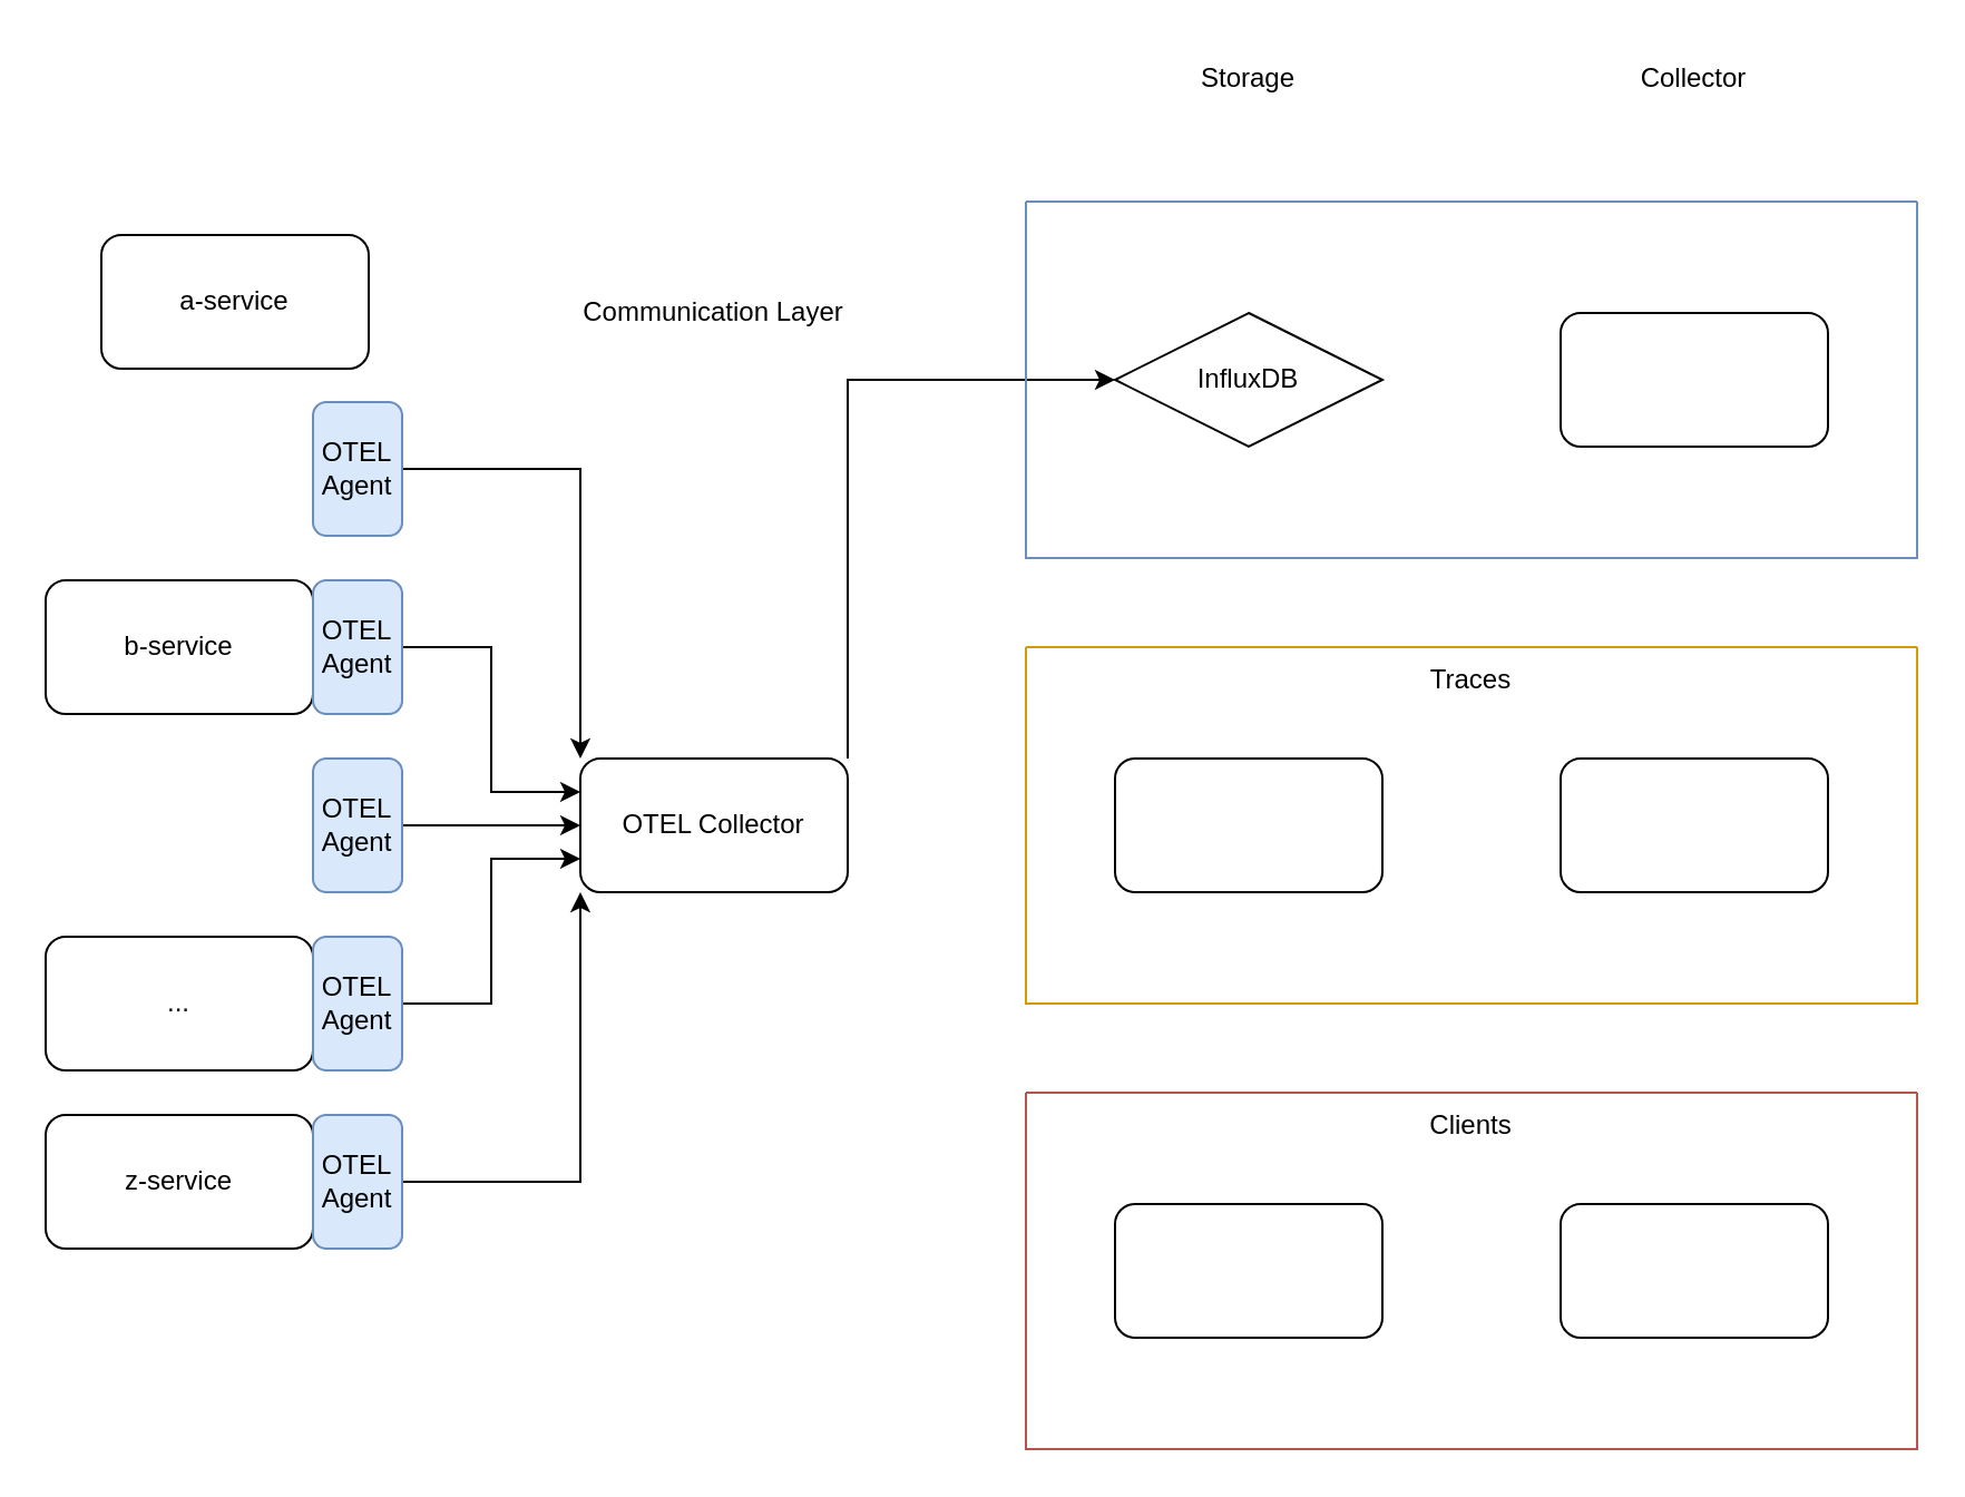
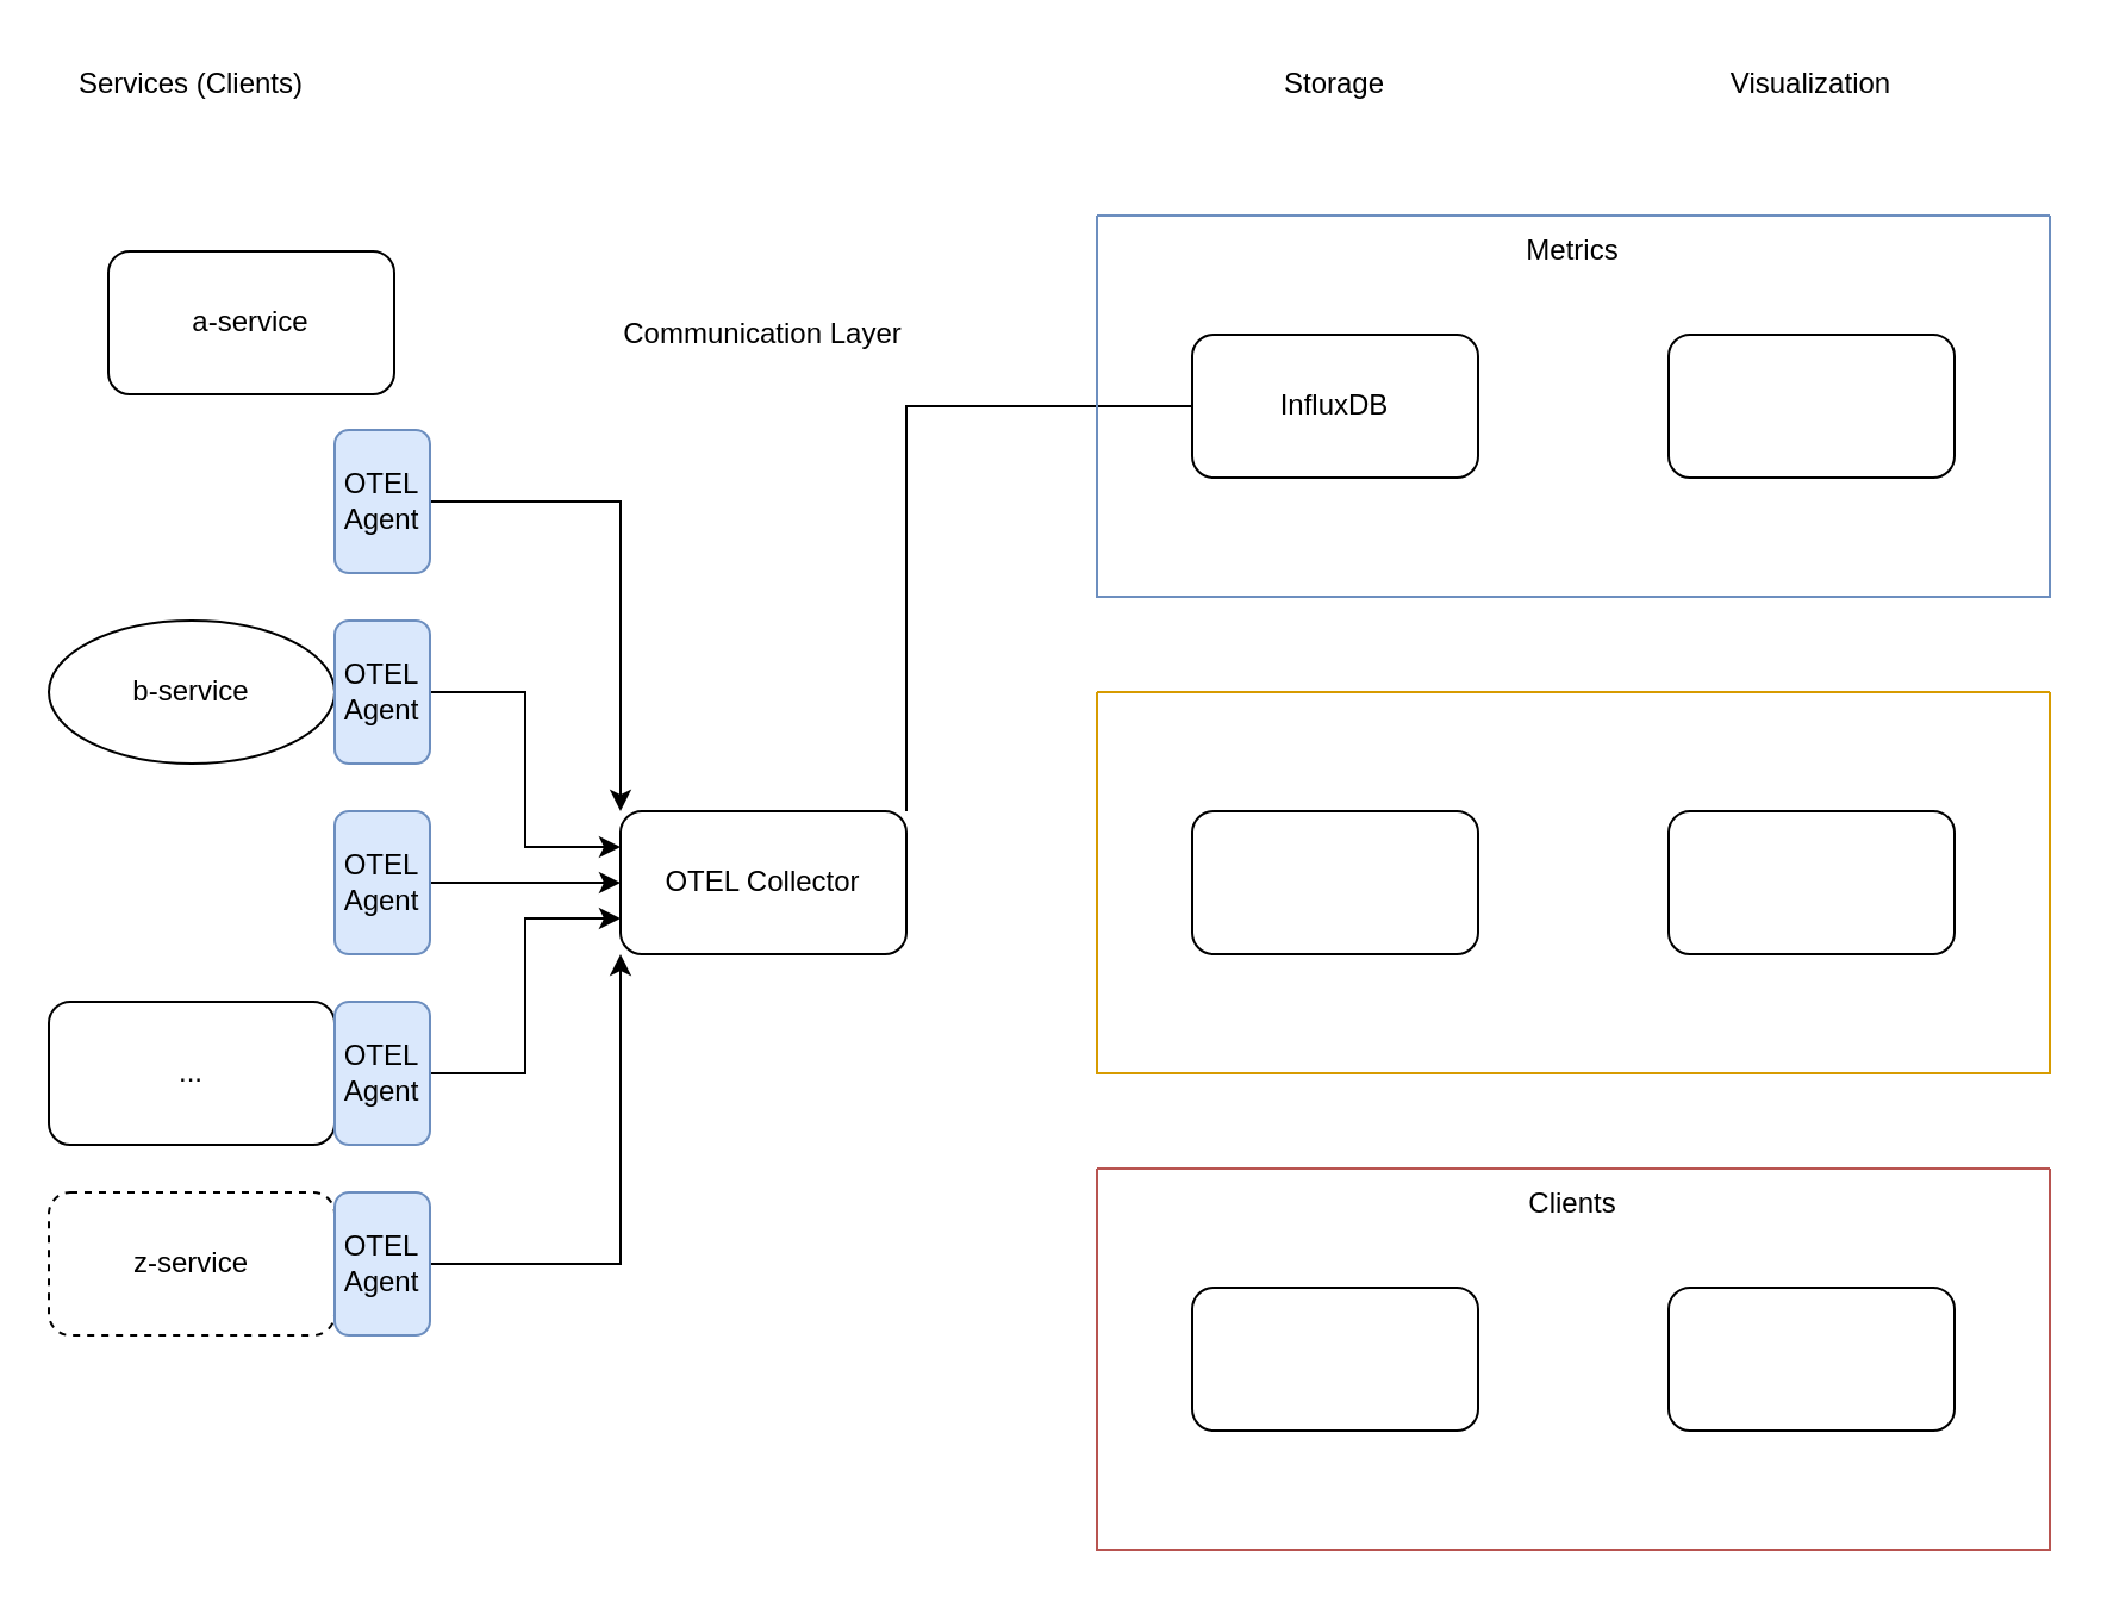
+ <mxCell id="8" value="Services (Clients)" style="text;html=1;strokeColor=none;fillColor=none;align=center;verticalAlign=middle;whiteSpace=wrap;rounded=0;" vertex="1" parent="1"><mxGeometry x="20" y="20" width="120" height="30" as="geometry" /></mxCell>
- <mxCell id="11" value="Collector" style="text;html=1;strokeColor=none;fillColor=none;align=center;verticalAlign=middle;whiteSpace=wrap;rounded=0;" vertex="1" parent="1"><mxGeometry x="700" y="20" width="120" height="30" as="geometry" /></mxCell>
+ <mxCell id="11" value="Visualization" style="text;html=1;strokeColor=none;fillColor=none;align=center;verticalAlign=middle;whiteSpace=wrap;rounded=0;" vertex="1" parent="1"><mxGeometry x="700" y="20" width="120" height="30" as="geometry" /></mxCell>
+ <mxCell id="15" value="Metrics" style="text;html=1;strokeColor=none;fillColor=none;align=center;verticalAlign=middle;whiteSpace=wrap;rounded=0;" vertex="1" parent="12"><mxGeometry x="170" width="60" height="30" as="geometry" /></mxCell>
- <mxCell id="2" style="edgeStyle=orthogonalEdgeStyle;rounded=0;orthogonalLoop=1;jettySize=auto;html=1;exitX=1;exitY=0;exitDx=0;exitDy=0;entryX=0;entryY=0.5;entryDx=0;entryDy=0;" edge="1" parent="1" source="3" target="13"><mxGeometry relative="1" as="geometry" /></mxCell>
+ <mxCell id="2" style="edgeStyle=orthogonalEdgeStyle;rounded=0;orthogonalLoop=1;jettySize=auto;html=1;exitX=1;exitY=0;exitDx=0;exitDy=0;entryX=0;entryY=0.5;entryDx=0;entryDy=0;endArrow=none;" edge="1" parent="1" source="3" target="13"><mxGeometry relative="1" as="geometry" /></mxCell>
- <mxCell id="13" value="InfluxDB" style="rhombus;whiteSpace=wrap;html=1;" vertex="1" parent="12"><mxGeometry x="40" y="50" width="120" height="60" as="geometry" /></mxCell>
+ <mxCell id="13" value="InfluxDB" style="rounded=1;whiteSpace=wrap;html=1;" vertex="1" parent="12"><mxGeometry x="40" y="50" width="120" height="60" as="geometry" /></mxCell>
- <mxCell id="6" value="b-service" style="rounded=1;whiteSpace=wrap;html=1;" vertex="1" parent="1"><mxGeometry x="20" y="260" width="120" height="60" as="geometry" /></mxCell>
+ <mxCell id="6" value="b-service" style="ellipse;whiteSpace=wrap;html=1;" vertex="1" parent="1"><mxGeometry x="20" y="260" width="120" height="60" as="geometry" /></mxCell>
- <mxCell id="23" value="Traces" style="text;html=1;strokeColor=none;fillColor=none;align=center;verticalAlign=middle;whiteSpace=wrap;rounded=0;" vertex="1" parent="20"><mxGeometry x="170" width="60" height="30" as="geometry" /></mxCell>
- <mxCell id="4" value="z-service" style="rounded=1;whiteSpace=wrap;html=1;" vertex="1" parent="1"><mxGeometry x="20" y="500" width="120" height="60" as="geometry" /></mxCell>
+ <mxCell id="4" value="z-service" style="rounded=1;whiteSpace=wrap;html=1;dashed=1;" vertex="1" parent="1"><mxGeometry x="20" y="500" width="120" height="60" as="geometry" /></mxCell>
